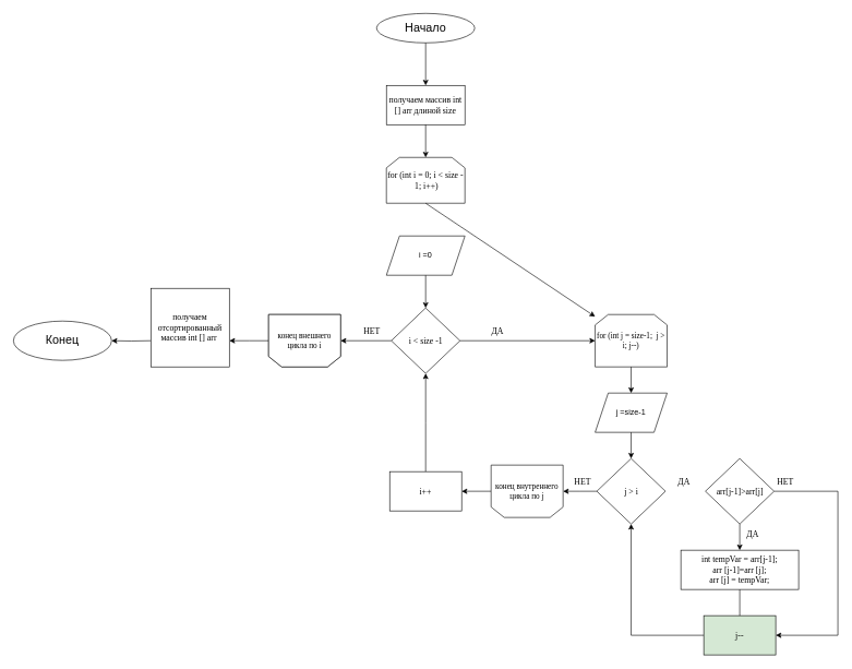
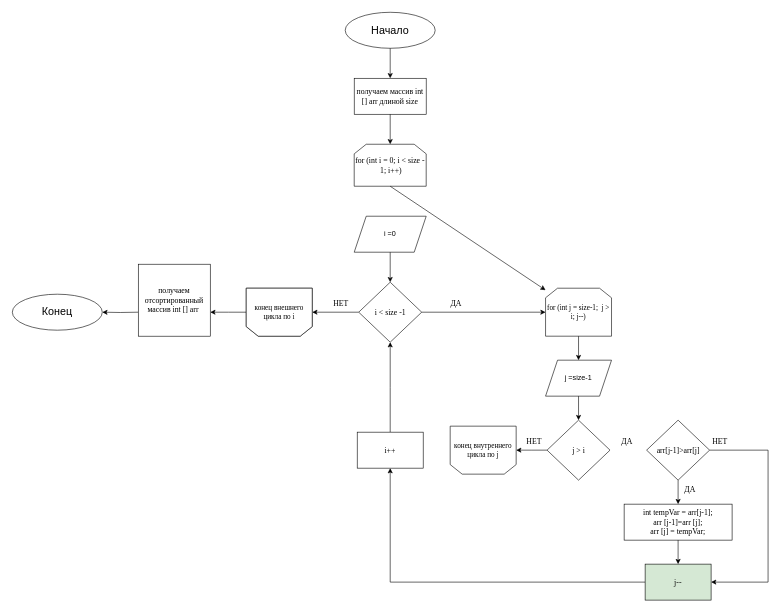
- <mxCell id="2" value="Начало" style="ellipse;whiteSpace=wrap;html=1;fontSize=18;" vertex="1" parent="1"><mxGeometry x="575" y="20" width="150" height="45" as="geometry" /></mxCell>
+ <mxCell id="2" value="Начало" style="ellipse;whiteSpace=wrap;html=1;fontSize=18;" vertex="1" parent="1"><mxGeometry x="575" y="20" width="150" height="60" as="geometry" /></mxCell>
- <mxCell id="31" style="edgeStyle=orthogonalEdgeStyle;rounded=0;orthogonalLoop=1;jettySize=auto;html=1;exitX=1;exitY=0.5;exitDx=0;exitDy=0;entryX=1;entryY=0.5;entryDx=0;entryDy=0;fontFamily=Verdana;fontSize=13;" edge="1" parent="1" source="32" target="34"><mxGeometry relative="1" as="geometry" /></mxCell>
- <mxCell id="18" style="edgeStyle=orthogonalEdgeStyle;rounded=0;orthogonalLoop=1;jettySize=auto;html=1;exitX=0;exitY=0.5;exitDx=0;exitDy=0;entryX=0.5;entryY=1;entryDx=0;entryDy=0;fontFamily=Verdana;fontSize=13;" edge="1" parent="1" source="19" target="22"><mxGeometry relative="1" as="geometry" /></mxCell>
+ <mxCell id="18" style="edgeStyle=orthogonalEdgeStyle;rounded=0;orthogonalLoop=1;jettySize=auto;html=1;exitX=0;exitY=0.5;exitDx=0;exitDy=0;fontFamily=Verdana;fontSize=13;" edge="1" parent="1" source="19" target="34"><mxGeometry relative="1" as="geometry" /></mxCell>
- <mxCell id="30" value="" style="endArrow=none;html=1;rounded=0;fontFamily=Verdana;fontSize=13;exitX=0.5;exitY=1;exitDx=0;exitDy=0;entryX=0.5;entryY=0;entryDx=0;entryDy=0;" edge="1" parent="1" source="17" target="19"><mxGeometry width="50" height="50" relative="1" as="geometry"><mxPoint x="940" y="790" as="sourcePoint" /><mxPoint x="990" y="740" as="targetPoint" /></mxGeometry></mxCell>
+ <mxCell id="30" value="" style="endArrow=classic;html=1;rounded=0;fontFamily=Verdana;fontSize=13;exitX=0.5;exitY=1;exitDx=0;exitDy=0;entryX=0.5;entryY=0;entryDx=0;entryDy=0;" edge="1" parent="1" source="17" target="19"><mxGeometry width="50" height="50" relative="1" as="geometry"><mxPoint x="940" y="790" as="sourcePoint" /><mxPoint x="990" y="740" as="targetPoint" /></mxGeometry></mxCell>
